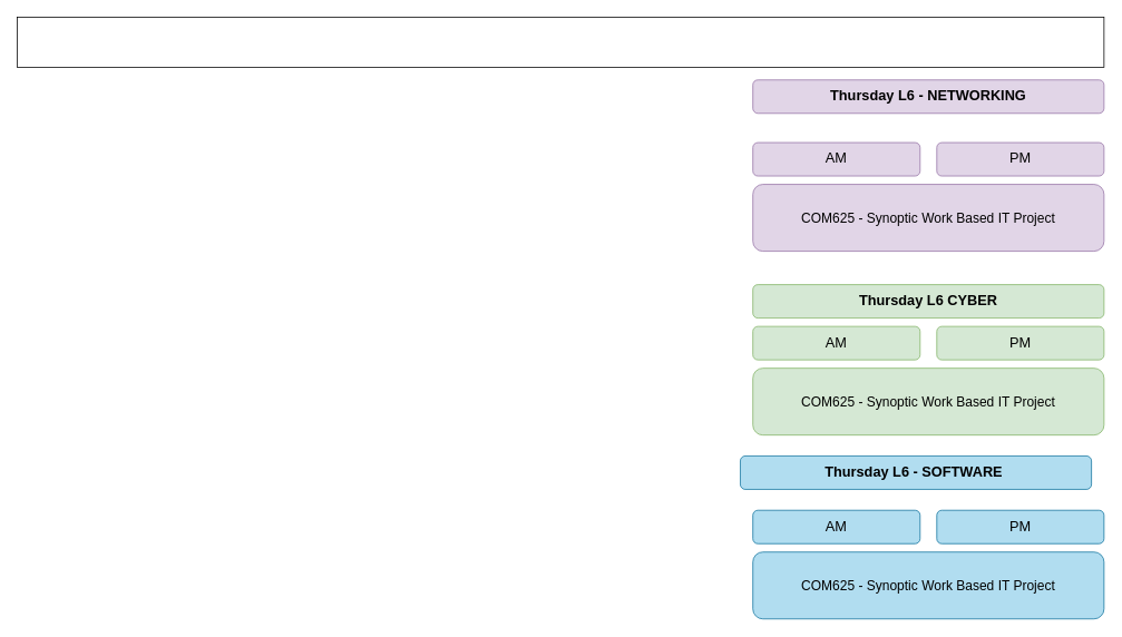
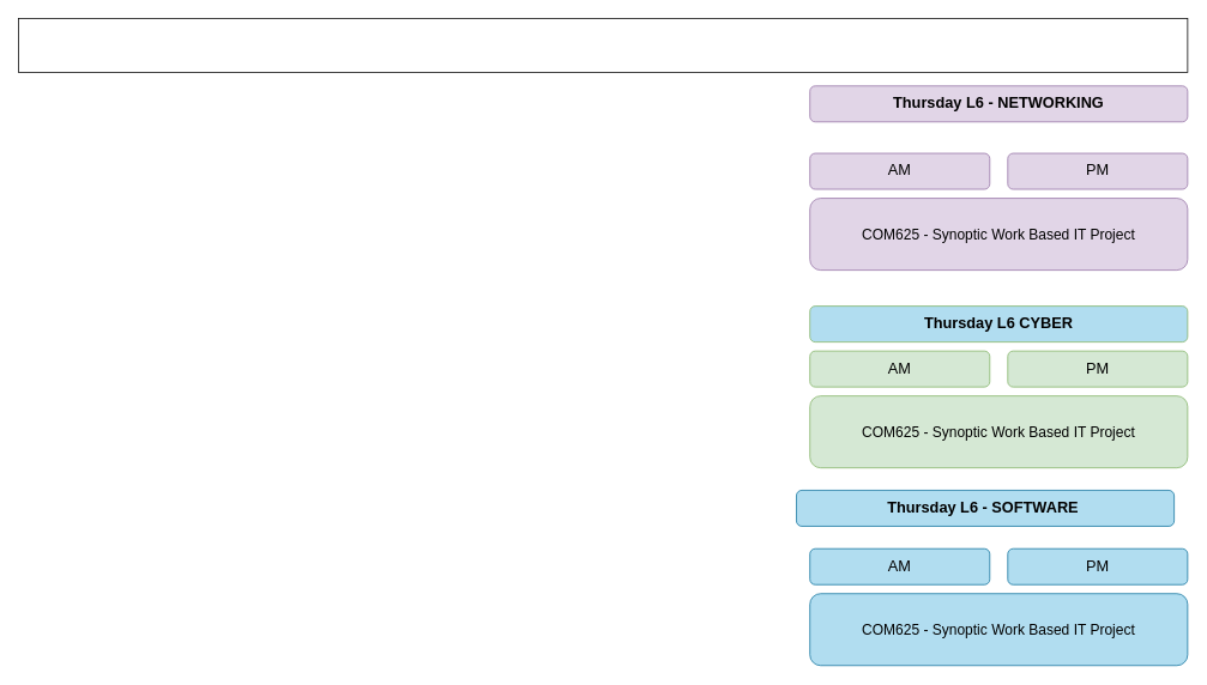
- <mxCell id="2" value="&lt;font style=&quot;font-size: 17px;&quot;&gt;&lt;b&gt;Thursday L6 CYBER&lt;/b&gt;&lt;/font&gt;" style="rounded=1;whiteSpace=wrap;html=1;fillColor=#d5e8d4;strokeColor=#82b366;" parent="1" vertex="1"><mxGeometry x="900" y="340" width="420" height="40" as="geometry" /></mxCell>
+ <mxCell id="2" value="&lt;font style=&quot;font-size: 17px;&quot;&gt;&lt;b&gt;Thursday L6 CYBER&lt;/b&gt;&lt;/font&gt;" style="rounded=1;whiteSpace=wrap;html=1;fillColor=#b1ddf0;strokeColor=#82b366;" parent="1" vertex="1"><mxGeometry x="900" y="340" width="420" height="40" as="geometry" /></mxCell>
